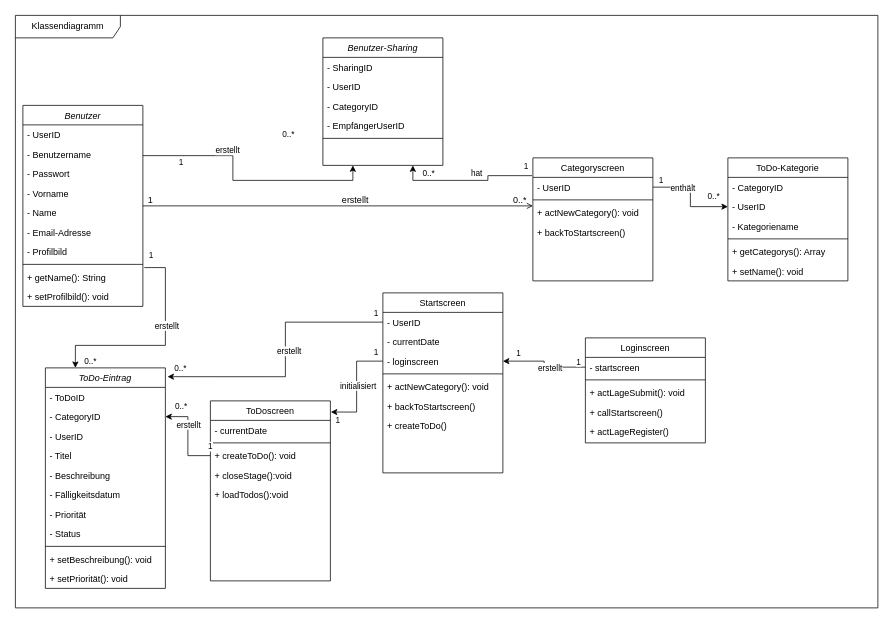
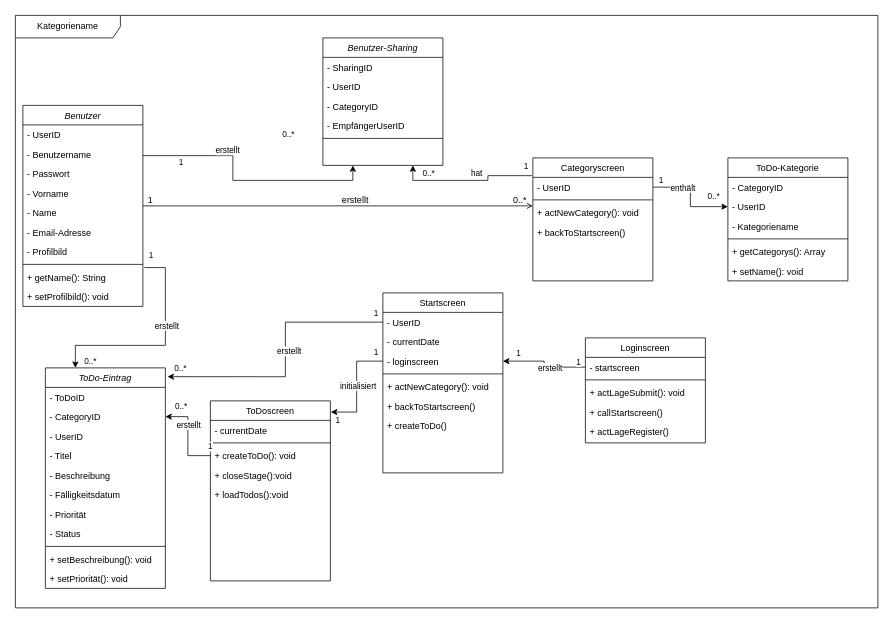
- <mxCell id="101" value="Klassendiagramm" style="shape=umlFrame;whiteSpace=wrap;html=1;pointerEvents=0;width=140;height=30;" vertex="1" parent="1"><mxGeometry y="20" width="1150" height="790" as="geometry" x="20" /></mxCell>
+ <mxCell id="101" value="Kategoriename" style="shape=umlFrame;whiteSpace=wrap;html=1;pointerEvents=0;width=140;height=30;" vertex="1" parent="1"><mxGeometry y="20" width="1150" height="790" as="geometry" x="20" /></mxCell>
